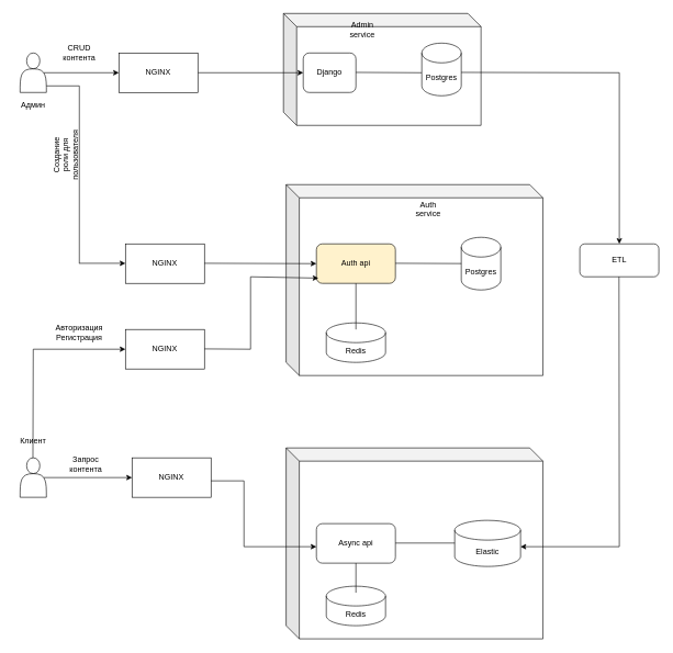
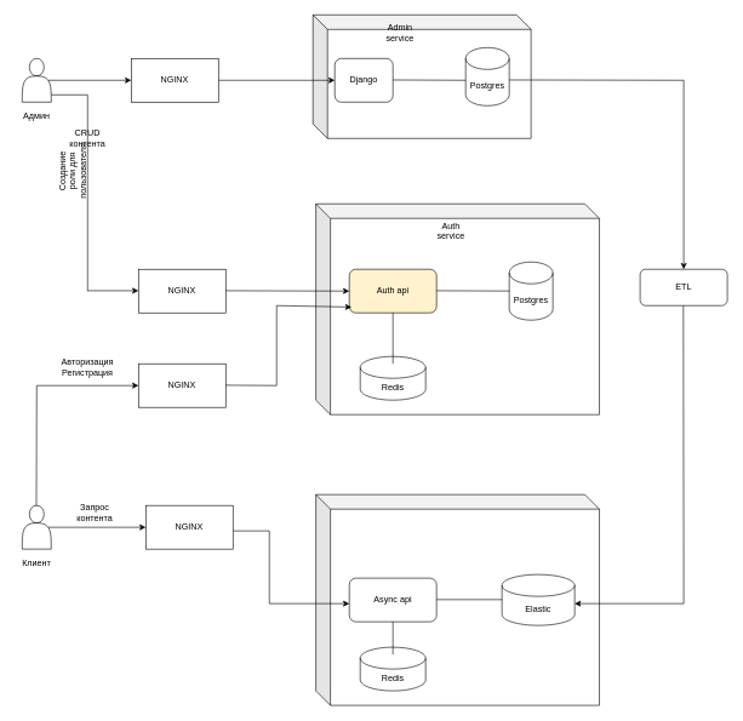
- <mxCell id="15" value="CRUD контента" style="text;strokeColor=none;align=center;fillColor=none;html=1;verticalAlign=middle;whiteSpace=wrap;rounded=0;" vertex="1" parent="1"><mxGeometry x="90" y="65" width="60" height="30" as="geometry" /></mxCell>
+ <mxCell id="15" value="CRUD контента" style="text;strokeColor=none;align=center;fillColor=none;html=1;verticalAlign=middle;whiteSpace=wrap;rounded=0;" vertex="1" parent="1"><mxGeometry x="90" y="175" width="60" height="30" as="geometry" /></mxCell>
- <mxCell id="17" value="&lt;div&gt;Auth service&lt;/div&gt;&lt;div&gt;&lt;br&gt;&lt;/div&gt;" style="text;strokeColor=none;align=center;fillColor=none;html=1;verticalAlign=middle;whiteSpace=wrap;rounded=0;" vertex="1" parent="1"><mxGeometry x="620" y="310" width="60" height="30" as="geometry" /></mxCell>
+ <mxCell id="17" value="&lt;div&gt;Auth service&lt;/div&gt;&lt;div&gt;&lt;br&gt;&lt;/div&gt;" style="text;strokeColor=none;align=center;fillColor=none;html=1;verticalAlign=middle;whiteSpace=wrap;rounded=0;" vertex="1" parent="1"><mxGeometry x="590" y="310" width="60" height="30" as="geometry" /></mxCell>
- <mxCell id="38" value="Клиент" style="text;strokeColor=none;align=center;fillColor=none;html=1;verticalAlign=middle;whiteSpace=wrap;rounded=0;" vertex="1" parent="1"><mxGeometry x="20" y="655" width="60" height="30" as="geometry" /></mxCell>
+ <mxCell id="38" value="Клиент" style="text;strokeColor=none;align=center;fillColor=none;html=1;verticalAlign=middle;whiteSpace=wrap;rounded=0;" vertex="1" parent="1"><mxGeometry y="760" width="60" height="30" as="geometry" x="20" /></mxCell>
